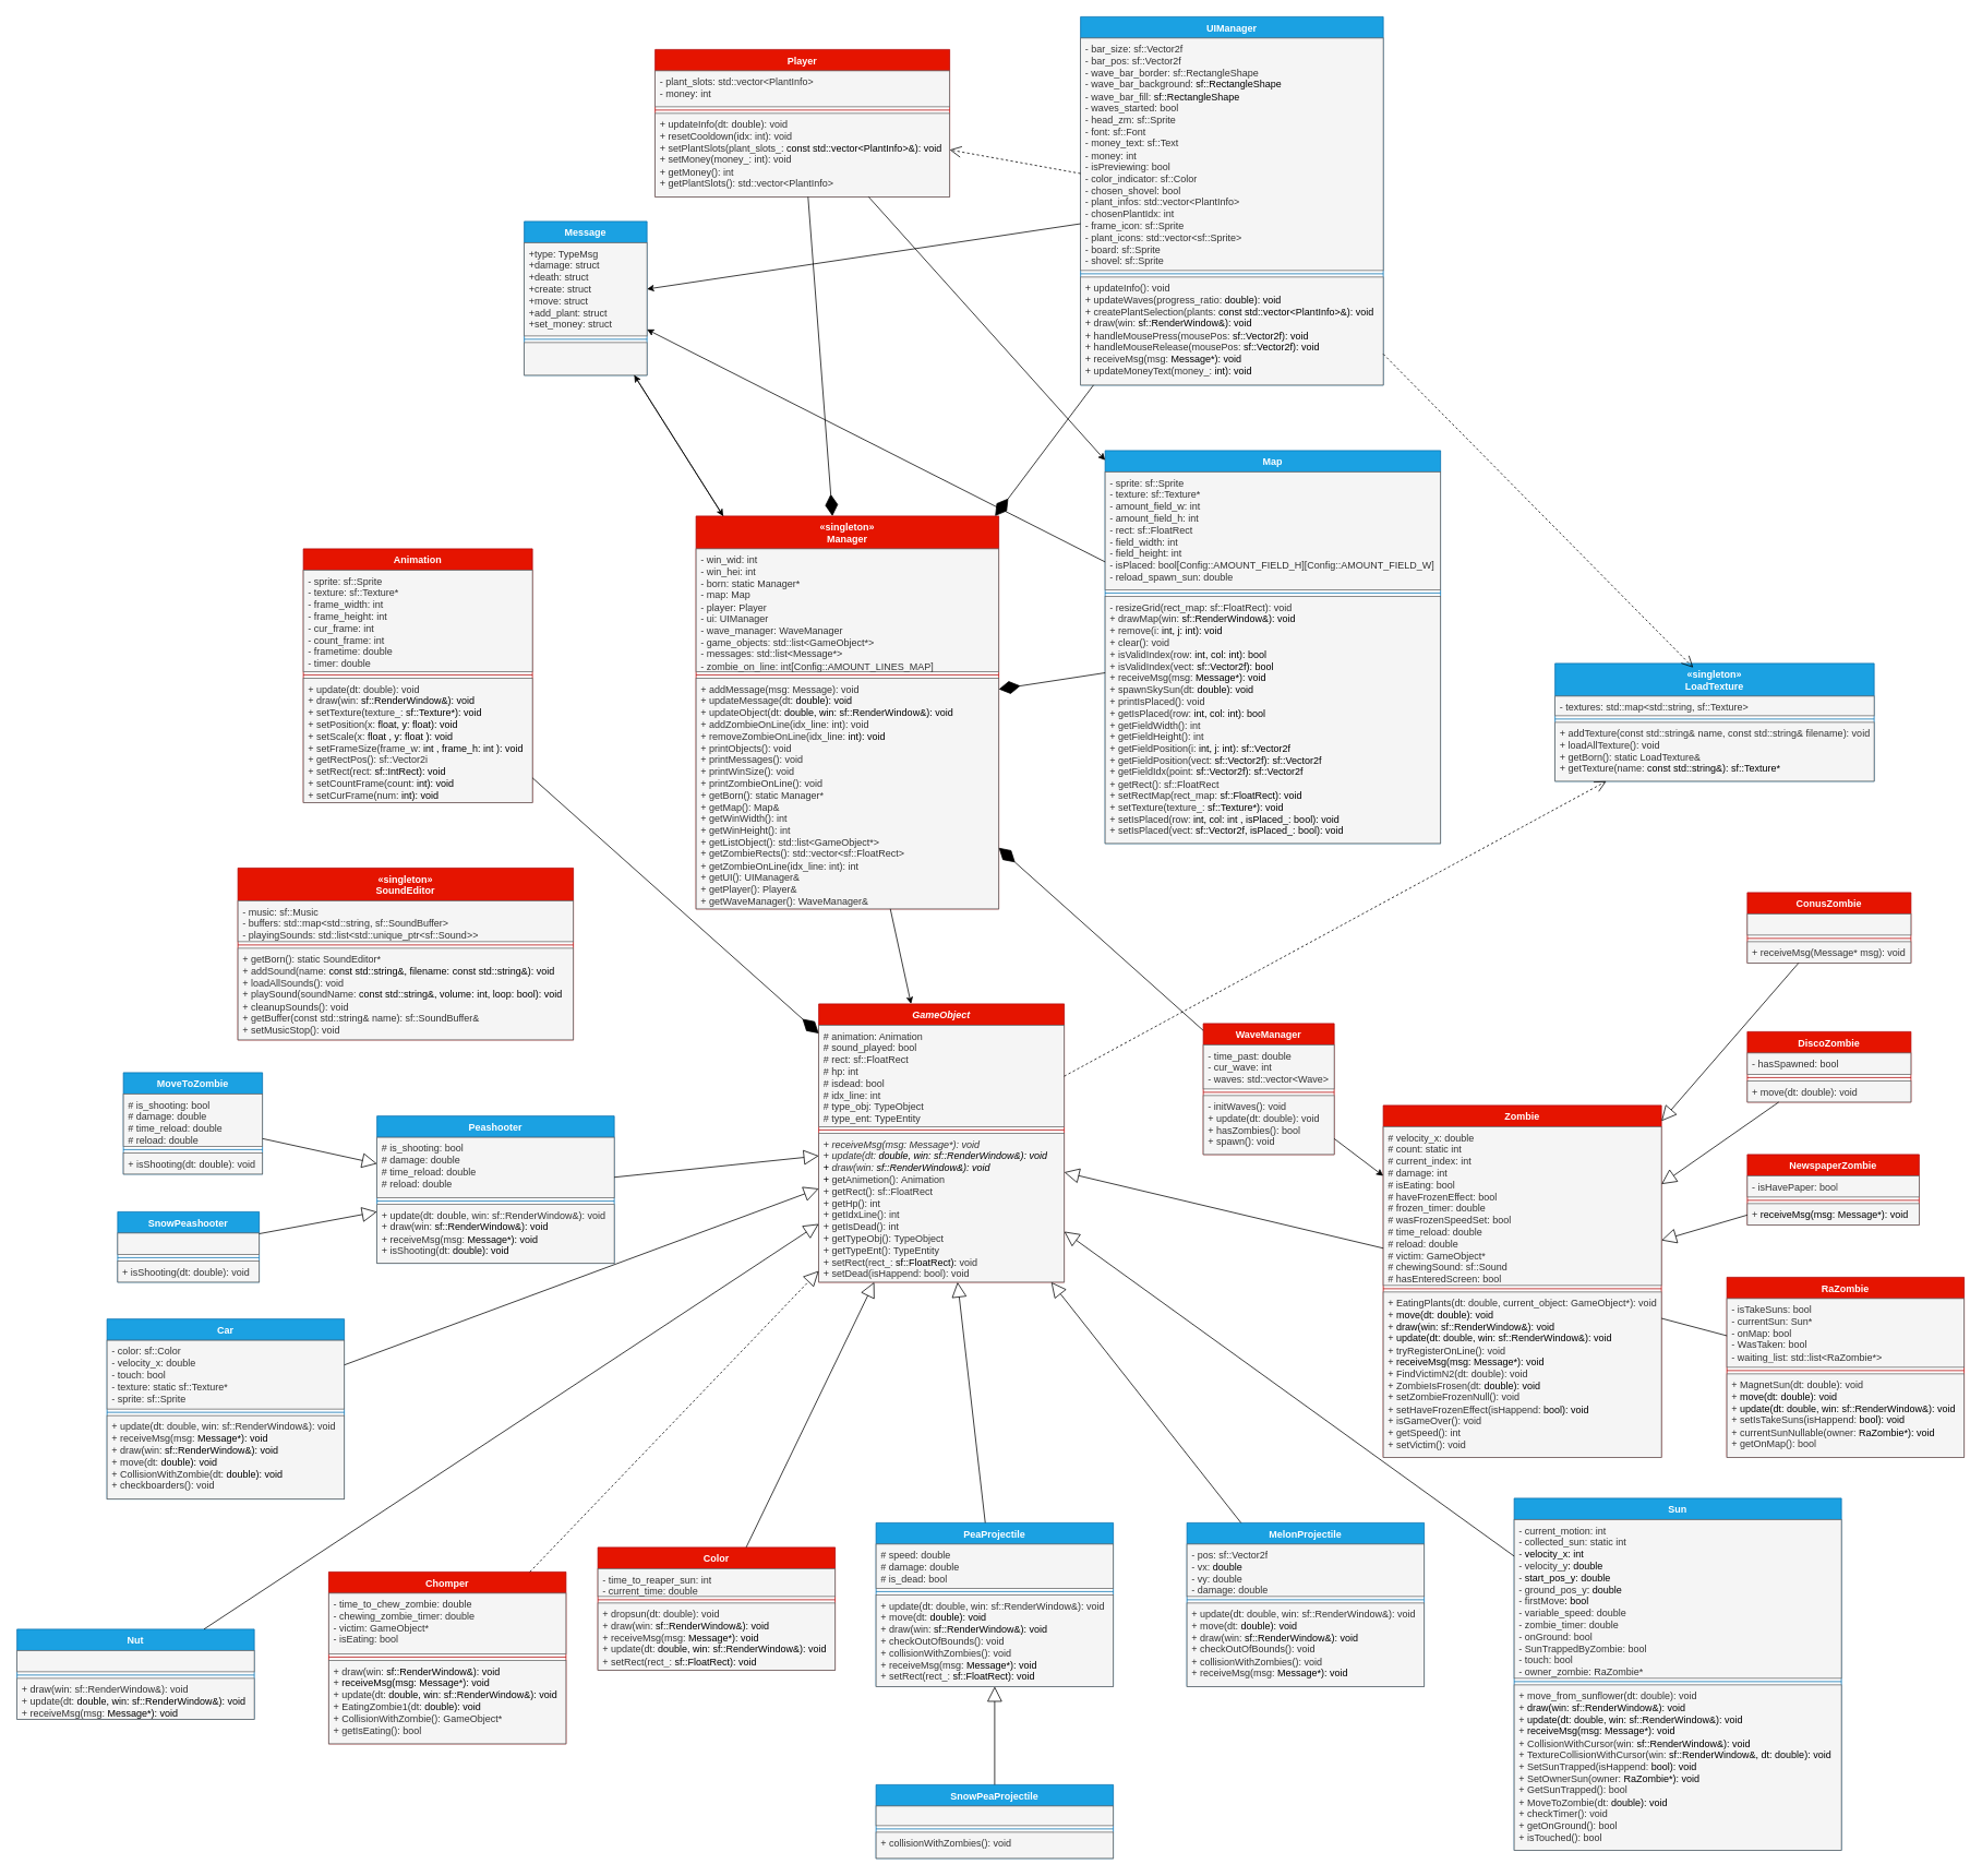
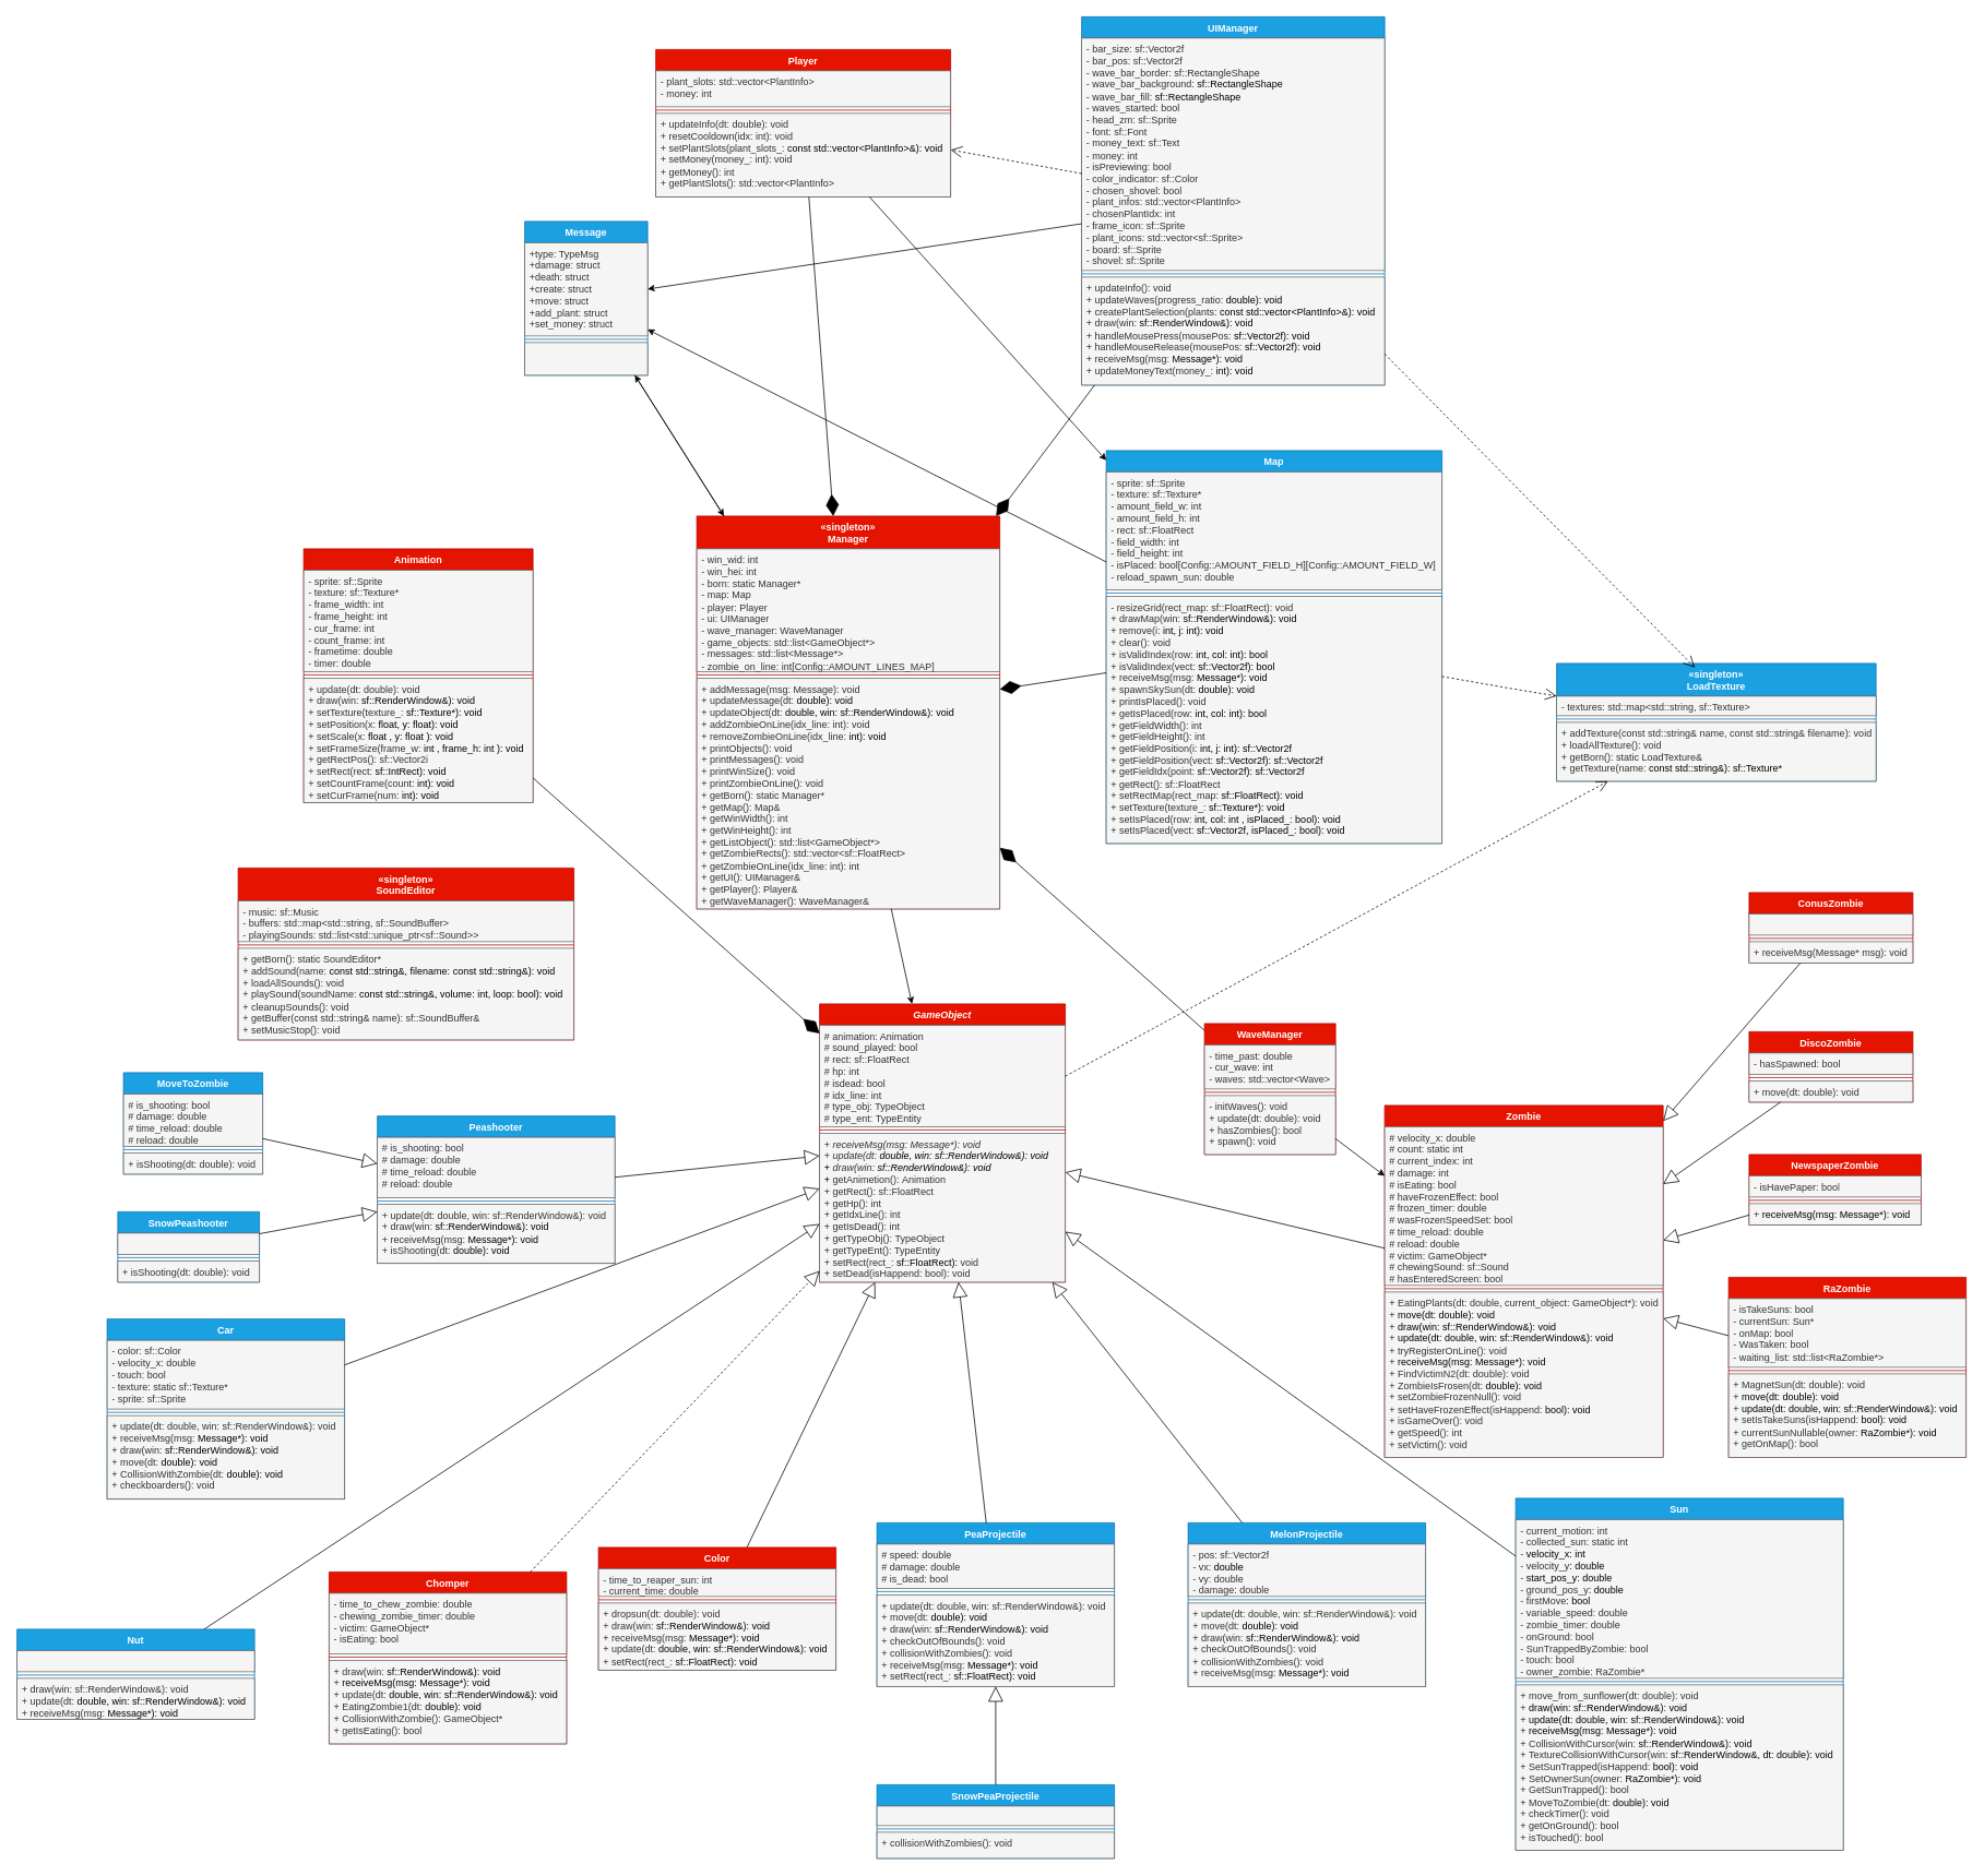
+ <mxCell id="132" value="" style="endArrow=open;endSize=12;dashed=1;html=1;rounded=0;strokeColor=#000000;" parent="1" source="50" target="22" edge="1"><mxGeometry x="-0.04" y="-20" width="160" relative="1" as="geometry"><mxPoint x="1800" y="650" as="sourcePoint" /><mxPoint x="1310" y="1317" as="targetPoint" /><mxPoint as="offset" /><Array as="points"><mxPoint x="1840" y="840" /></Array></mxGeometry></mxCell>
- <mxCell id="100" value="" style="endArrow=none;endSize=16;endFill=0;html=1;rounded=0;strokeColor=#000000;" parent="1" source="86" target="6" edge="1"><mxGeometry width="160" relative="1" as="geometry"><mxPoint x="1630" y="1406" as="sourcePoint" /><mxPoint x="1310" y="1406" as="targetPoint" /></mxGeometry></mxCell>
+ <mxCell id="100" value="" style="endArrow=block;endSize=16;endFill=0;html=1;rounded=0;strokeColor=#000000;" parent="1" source="86" target="6" edge="1"><mxGeometry width="160" relative="1" as="geometry"><mxPoint x="1630" y="1406" as="sourcePoint" /><mxPoint x="1310" y="1406" as="targetPoint" /></mxGeometry></mxCell>
